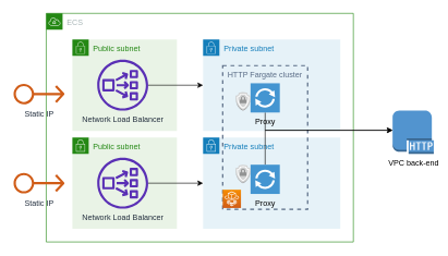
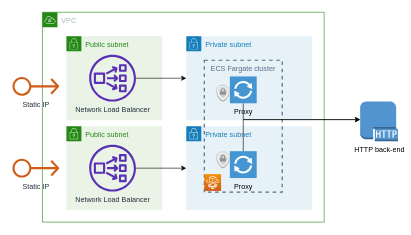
- <mxCell id="3" value="ECS" style="points=[[0,0],[0.25,0],[0.5,0],[0.75,0],[1,0],[1,0.25],[1,0.5],[1,0.75],[1,1],[0.75,1],[0.5,1],[0.25,1],[0,1],[0,0.75],[0,0.5],[0,0.25]];outlineConnect=0;gradientColor=none;html=1;whiteSpace=wrap;fontSize=12;fontStyle=0;shape=mxgraph.aws4.group;grIcon=mxgraph.aws4.group_vpc;strokeColor=#248814;fillColor=none;verticalAlign=top;align=left;spacingLeft=30;fontColor=#AAB7B8;dashed=0;" parent="1" vertex="1"><mxGeometry x="70" y="20" width="470" height="350" as="geometry" /></mxCell>
+ <mxCell id="3" value="VPC" style="points=[[0,0],[0.25,0],[0.5,0],[0.75,0],[1,0],[1,0.25],[1,0.5],[1,0.75],[1,1],[0.75,1],[0.5,1],[0.25,1],[0,1],[0,0.75],[0,0.5],[0,0.25]];outlineConnect=0;gradientColor=none;html=1;whiteSpace=wrap;fontSize=12;fontStyle=0;shape=mxgraph.aws4.group;grIcon=mxgraph.aws4.group_vpc;strokeColor=#248814;fillColor=none;verticalAlign=top;align=left;spacingLeft=30;fontColor=#AAB7B8;dashed=0;" parent="1" vertex="1"><mxGeometry x="70" y="20" width="470" height="350" as="geometry" /></mxCell>
- <mxCell id="13" value="HTTP Fargate cluster" style="fillColor=none;strokeColor=#5A6C86;dashed=1;verticalAlign=top;fontStyle=0;fontColor=#5A6C86;strokeWidth=2;" parent="1" vertex="1"><mxGeometry x="340" y="100" width="130" height="220" as="geometry" /></mxCell>
+ <mxCell id="13" value="ECS Fargate cluster" style="fillColor=none;strokeColor=#5A6C86;dashed=1;verticalAlign=top;fontStyle=0;fontColor=#5A6C86;strokeWidth=2;" parent="1" vertex="1"><mxGeometry x="340" y="100" width="130" height="220" as="geometry" /></mxCell>
- <mxCell id="21" value="VPC back-end" style="outlineConnect=0;dashed=0;verticalLabelPosition=bottom;verticalAlign=top;align=center;html=1;shape=mxgraph.aws3.http_protocol;fillColor=#5294CF;gradientColor=none;" vertex="1" parent="1"><mxGeometry x="600" y="169" width="63" height="66" as="geometry" /></mxCell>
+ <mxCell id="21" value="HTTP back-end" style="outlineConnect=0;dashed=0;verticalLabelPosition=bottom;verticalAlign=top;align=center;html=1;shape=mxgraph.aws3.http_protocol;fillColor=#5294CF;gradientColor=none;" vertex="1" parent="1"><mxGeometry x="600" y="169" width="63" height="66" as="geometry" /></mxCell>
